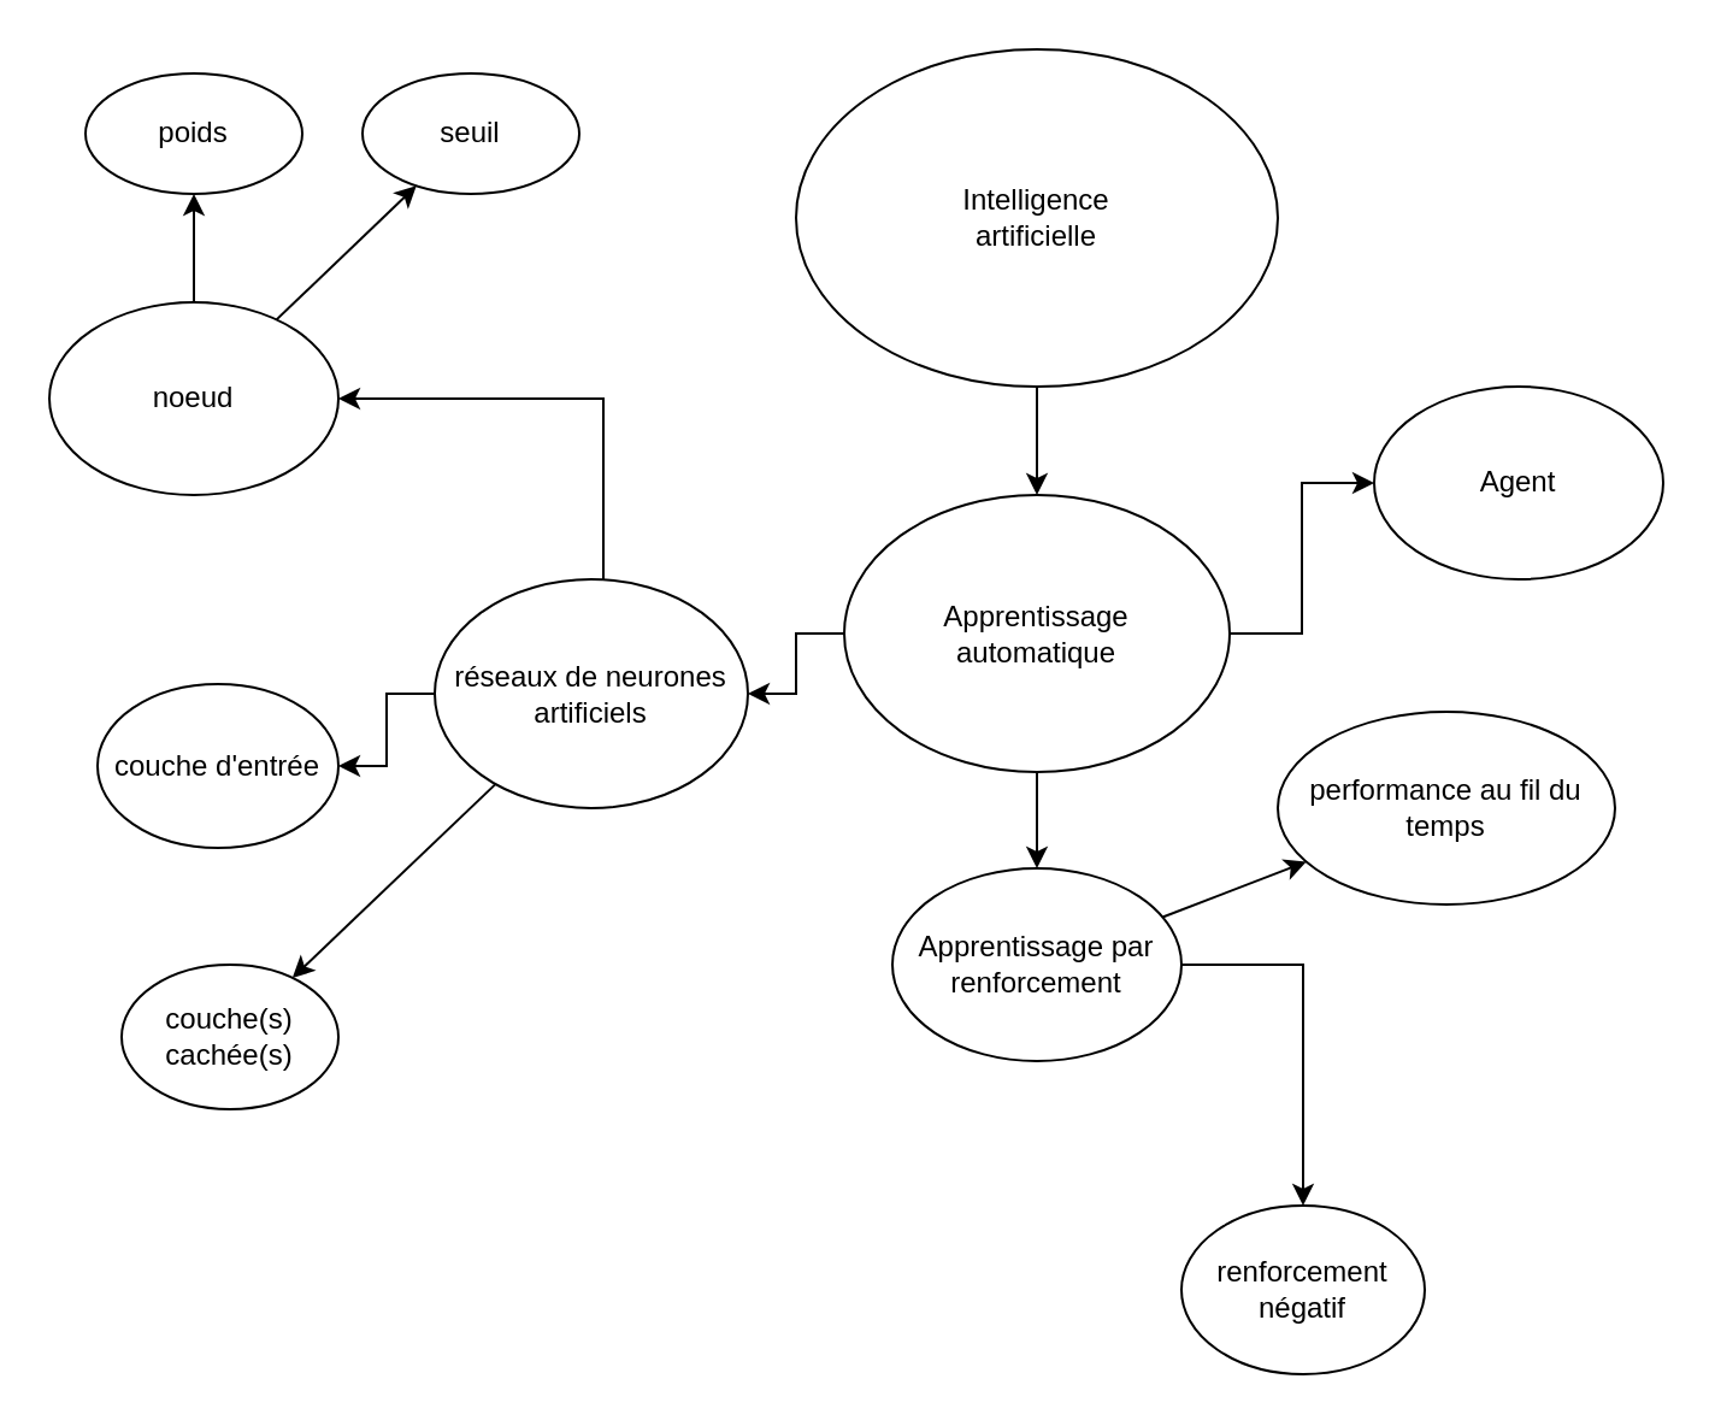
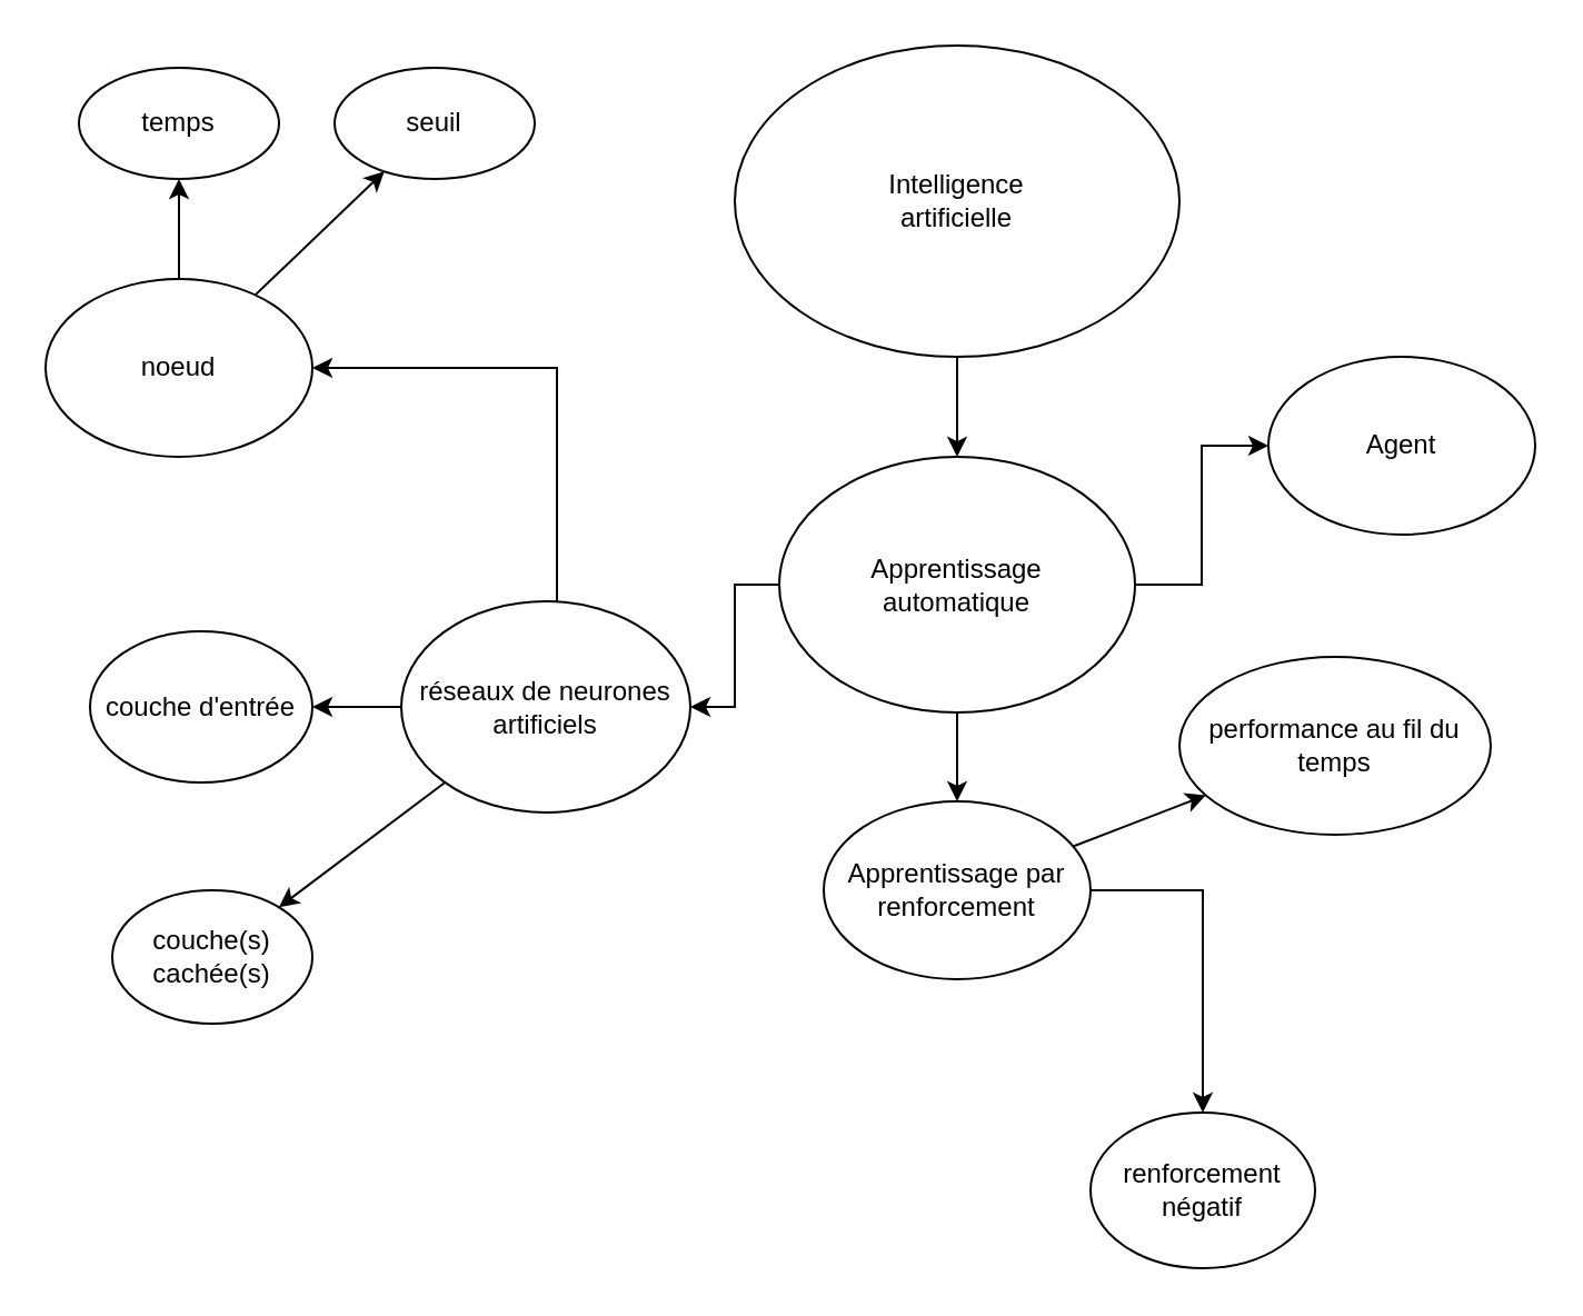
- <mxCell id="19" value="poids" style="ellipse;whiteSpace=wrap;html=1;" parent="1" vertex="1"><mxGeometry x="35" y="30" width="90" height="50" as="geometry" /></mxCell>
+ <mxCell id="19" value="temps" style="ellipse;whiteSpace=wrap;html=1;" parent="1" vertex="1"><mxGeometry x="35" y="30" width="90" height="50" as="geometry" /></mxCell>
- <mxCell id="12" value="réseaux de neurones artificiels" style="ellipse;whiteSpace=wrap;html=1;" parent="1" vertex="1"><mxGeometry x="180" y="240" width="130" height="95" as="geometry" /></mxCell>
+ <mxCell id="12" value="réseaux de neurones artificiels" style="ellipse;whiteSpace=wrap;html=1;" parent="1" vertex="1"><mxGeometry x="180" y="270" width="130" height="95" as="geometry" /></mxCell>
